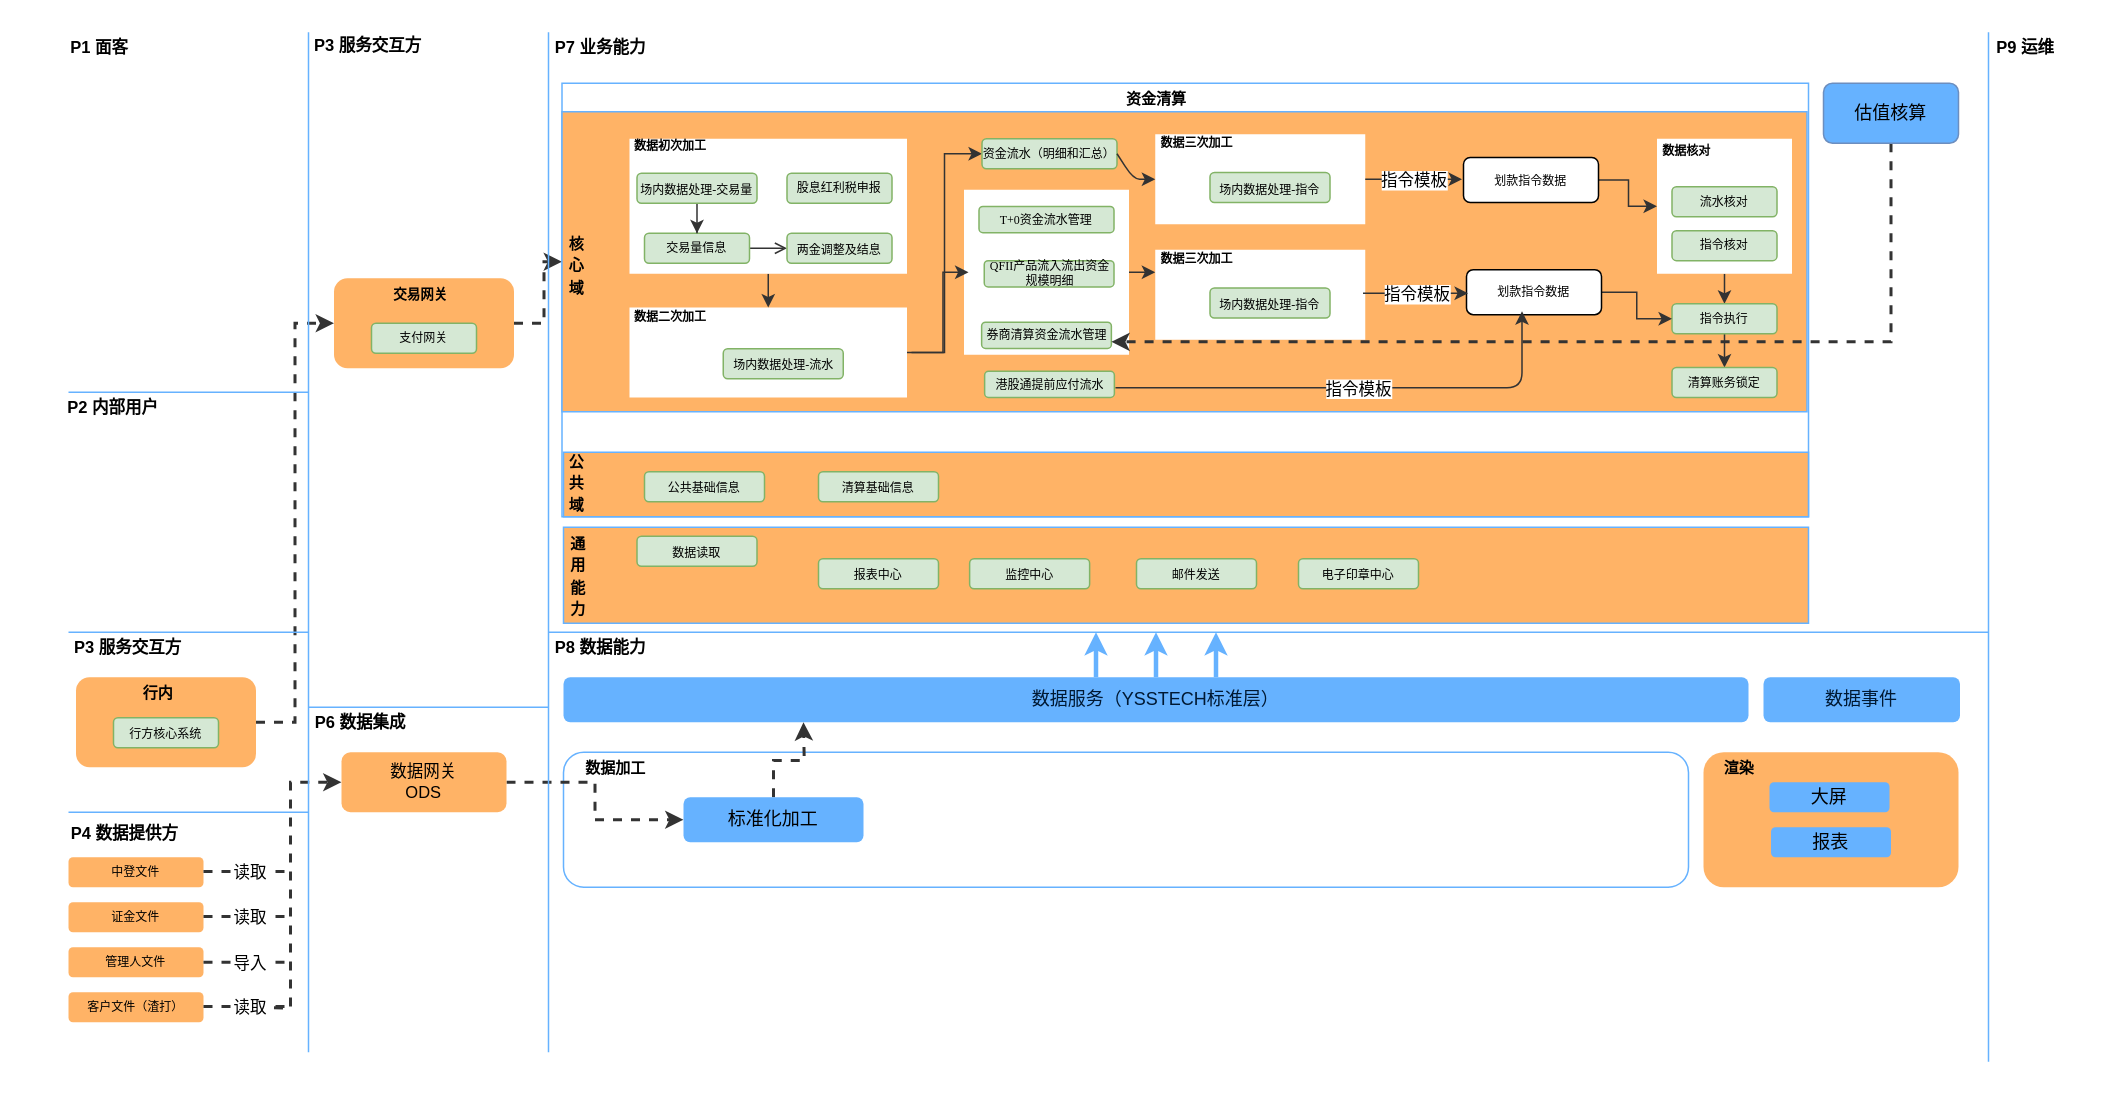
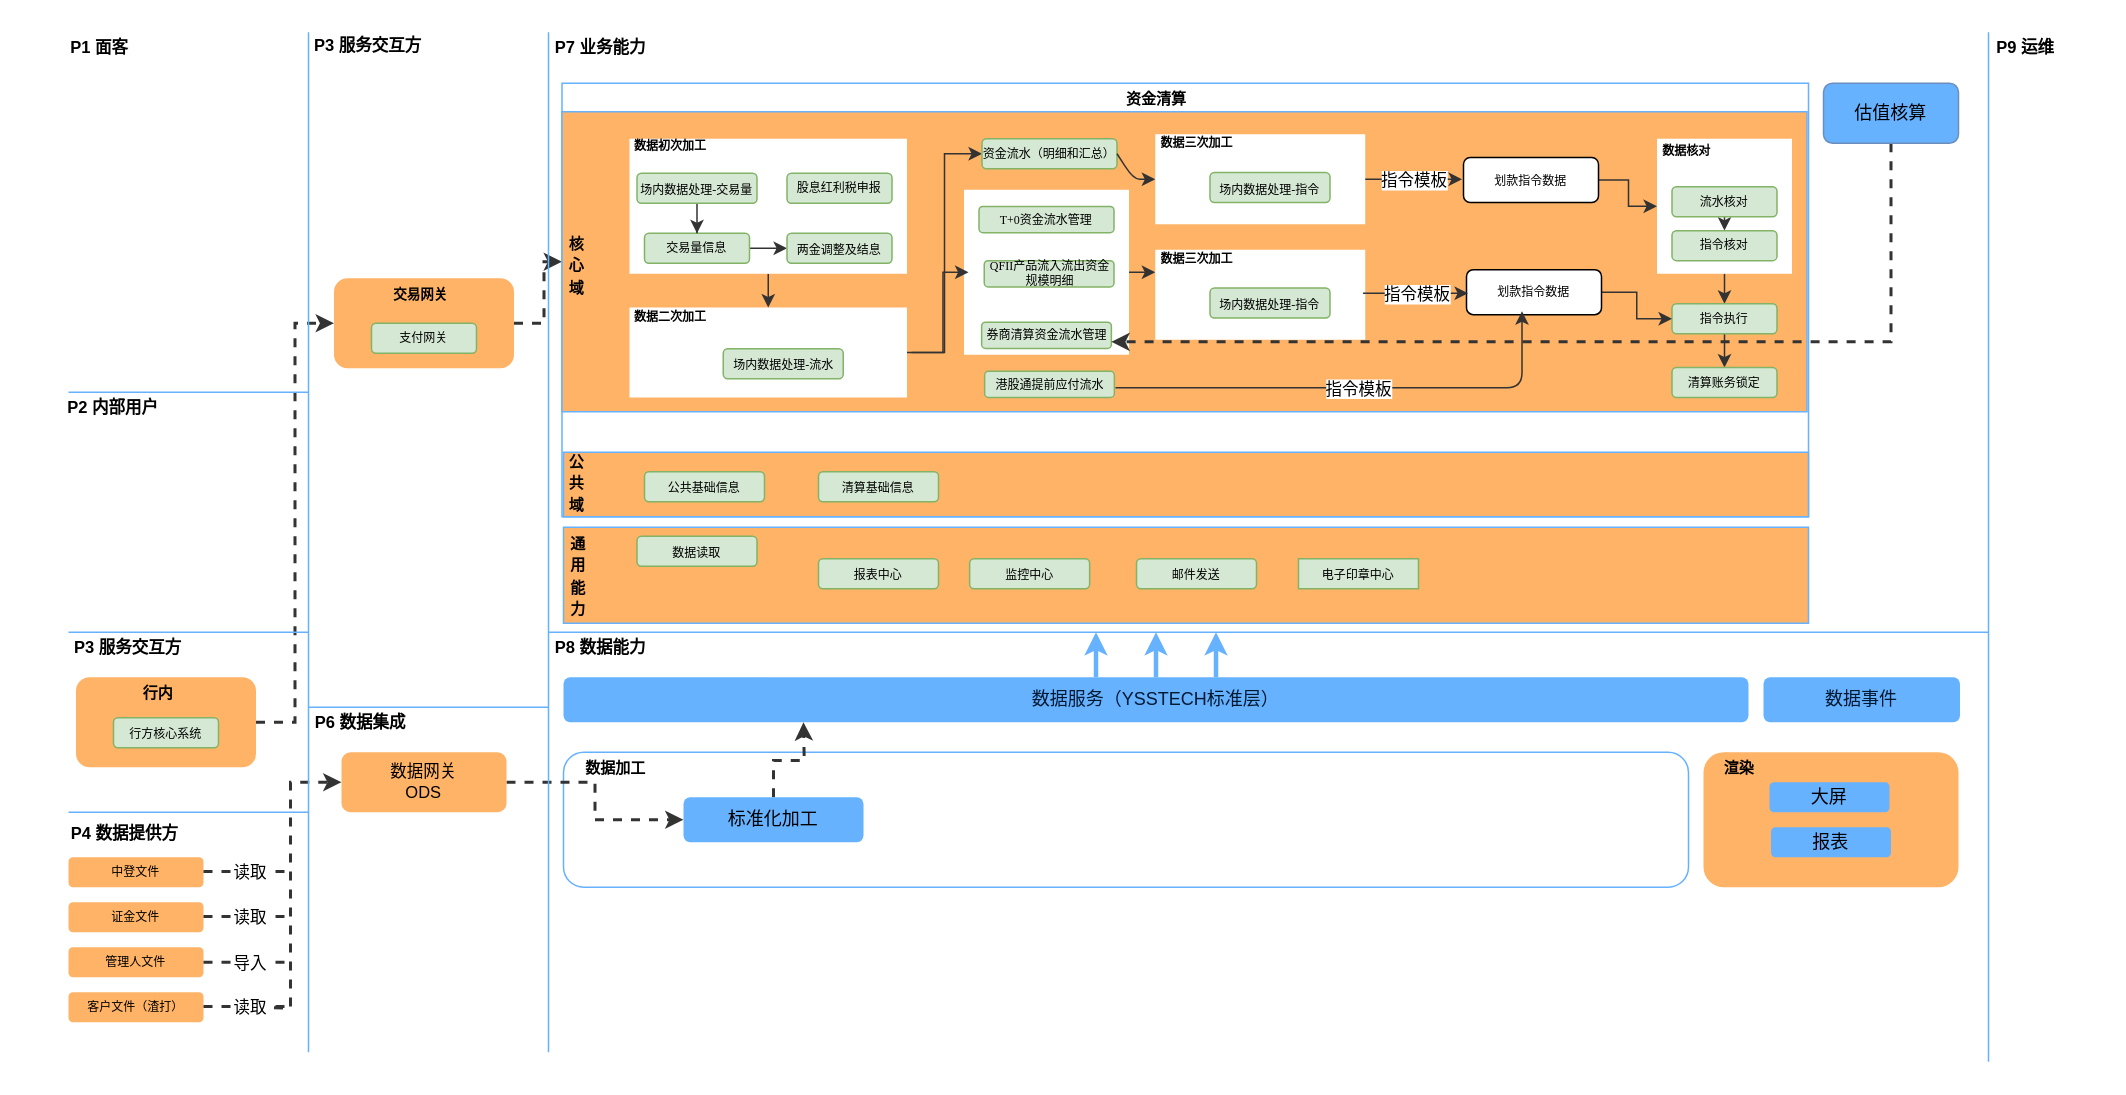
+ <mxCell id="73" style="edgeStyle=orthogonalEdgeStyle;rounded=0;orthogonalLoop=1;jettySize=auto;html=1;exitX=0.5;exitY=1;exitDx=0;exitDy=0;entryX=0.5;entryY=0;entryDx=0;entryDy=0;endArrow=classic;endFill=1;strokeColor=#333333;strokeWidth=1;" edge="1" parent="1" source="74" target="77"><mxGeometry relative="1" as="geometry" /></mxCell>
- <mxCell id="61" style="edgeStyle=orthogonalEdgeStyle;rounded=0;orthogonalLoop=1;jettySize=auto;html=1;exitX=1;exitY=0.5;exitDx=0;exitDy=0;entryX=0;entryY=0.5;entryDx=0;entryDy=0;endArrow=open;endFill=1;strokeColor=#333333;strokeWidth=1;" edge="1" parent="1" source="62" target="65"><mxGeometry relative="1" as="geometry" /></mxCell>
+ <mxCell id="61" style="edgeStyle=orthogonalEdgeStyle;rounded=0;orthogonalLoop=1;jettySize=auto;html=1;exitX=1;exitY=0.5;exitDx=0;exitDy=0;entryX=0;entryY=0.5;entryDx=0;entryDy=0;endArrow=classic;endFill=1;strokeColor=#333333;strokeWidth=1;" edge="1" parent="1" source="62" target="65"><mxGeometry relative="1" as="geometry" /></mxCell>
- <mxCell id="115" value="&lt;span style=&quot;font-family: &amp;#34;verdana&amp;#34; ; font-size: 8px&quot;&gt;电子印章中心&lt;/span&gt;" style="rounded=1;whiteSpace=wrap;html=1;fillColor=#d5e8d4;strokeColor=#82b366;" vertex="1" parent="1"><mxGeometry x="865" y="372" width="80" height="20" as="geometry" /></mxCell>
+ <mxCell id="115" value="&lt;span style=&quot;font-family: &amp;#34;verdana&amp;#34; ; font-size: 8px&quot;&gt;电子印章中心&lt;/span&gt;" style="whiteSpace=wrap;html=1;fillColor=#d5e8d4;strokeColor=#82b366;rounded=0;" vertex="1" parent="1"><mxGeometry x="865" y="372" width="80" height="20" as="geometry" /></mxCell>
